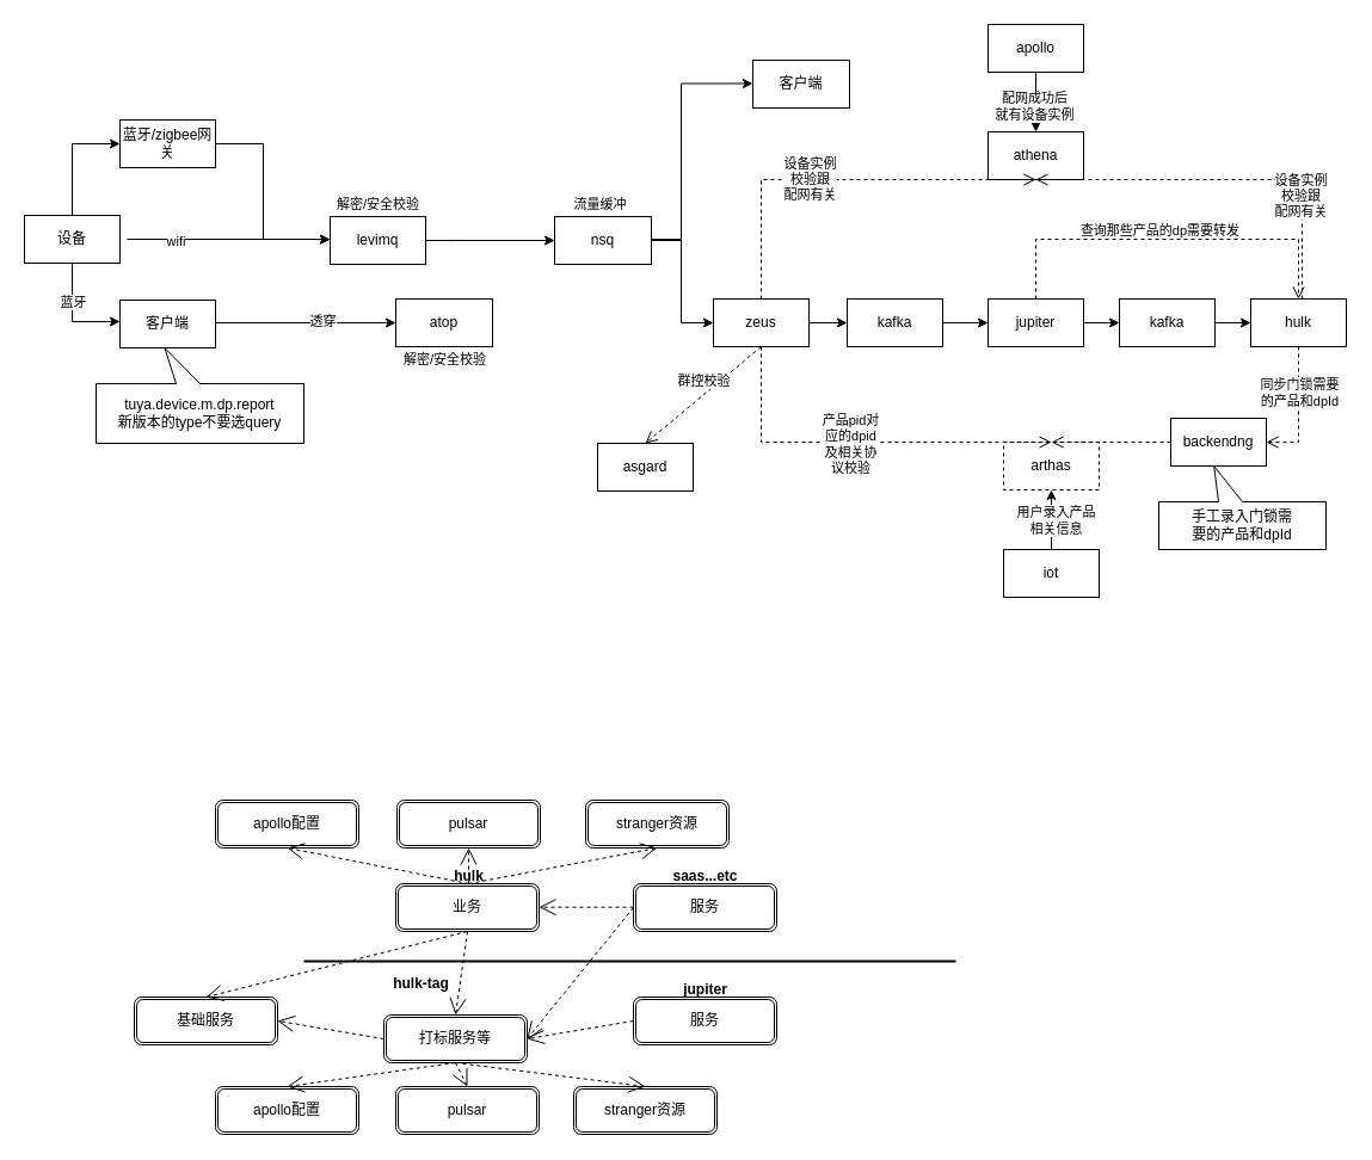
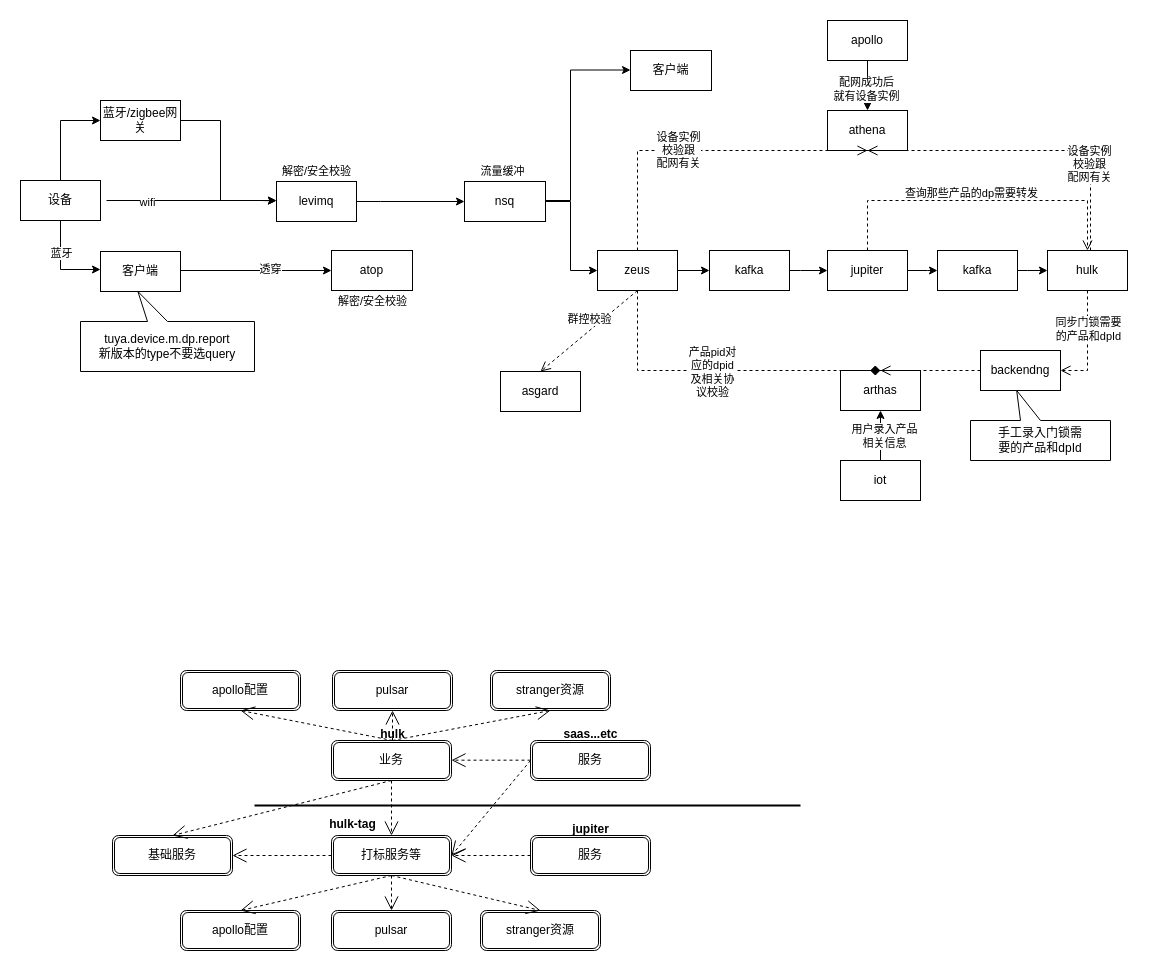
- <mxCell id="29" value="" style="html=1;verticalAlign=bottom;endArrow=open;dashed=1;endSize=8;rounded=0;entryX=0.5;entryY=0;entryDx=0;entryDy=0;exitX=0.5;exitY=1;exitDx=0;exitDy=0;" parent="1" source="4" target="27" edge="1"><mxGeometry relative="1" as="geometry"><mxPoint x="730" y="179.23" as="sourcePoint" /><mxPoint x="810" y="179.23" as="targetPoint" /><Array as="points"><mxPoint x="637" y="370" /></Array></mxGeometry></mxCell>
+ <mxCell id="29" value="" style="html=1;verticalAlign=bottom;endArrow=diamond;dashed=1;endSize=8;rounded=0;entryX=0.5;entryY=0;entryDx=0;entryDy=0;exitX=0.5;exitY=1;exitDx=0;exitDy=0;" parent="1" source="4" target="27" edge="1"><mxGeometry relative="1" as="geometry"><mxPoint x="730" y="179.23" as="sourcePoint" /><mxPoint x="810" y="179.23" as="targetPoint" /><Array as="points"><mxPoint x="637" y="370" /></Array></mxGeometry></mxCell>
- <mxCell id="27" value="arthas" style="rounded=0;whiteSpace=wrap;html=1;dashed=1;" parent="1" vertex="1"><mxGeometry x="840" y="370" width="80" height="40" as="geometry" /></mxCell>
+ <mxCell id="27" value="arthas" style="rounded=0;whiteSpace=wrap;html=1;" parent="1" vertex="1"><mxGeometry x="840" y="370" width="80" height="40" as="geometry" /></mxCell>
- <mxCell id="55" value="打标服务等" style="shape=ext;double=1;rounded=1;whiteSpace=wrap;html=1;" parent="1" vertex="1"><mxGeometry x="321" y="850" width="120" height="40" as="geometry" /></mxCell>
+ <mxCell id="55" value="打标服务等" style="shape=ext;double=1;rounded=1;whiteSpace=wrap;html=1;" parent="1" vertex="1"><mxGeometry x="331" y="835" width="120" height="40" as="geometry" /></mxCell>
